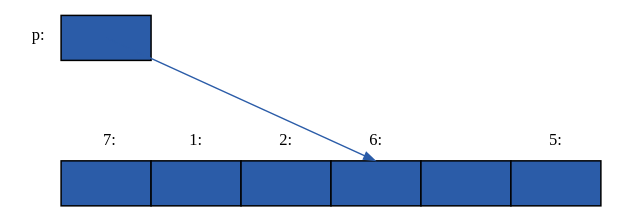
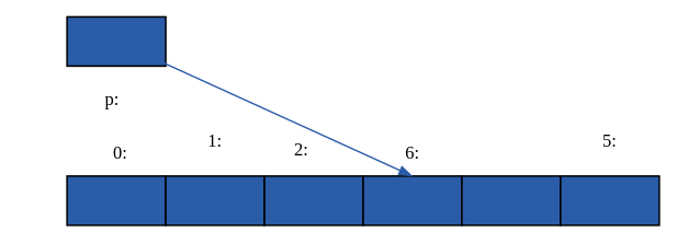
- <mxCell id="9" value="&lt;p&gt;&lt;font style=&quot;font-size: 22px;&quot; face=&quot;Fira Code&quot;&gt;p:&lt;/font&gt;&lt;/p&gt;" style="text;strokeColor=none;align=center;fillColor=none;html=1;verticalAlign=middle;whiteSpace=wrap;rounded=0;fontFamily=Shantell Sans;fontSource=https://fonts.googleapis.com/css?family=Shantell+Sans;fontSize=18;fontColor=light-dark(#000000, #b8b8ba);" vertex="1" parent="1"><mxGeometry x="20.998" y="30.997" width="60" height="30" as="geometry" /></mxCell>
+ <mxCell id="9" value="&lt;p&gt;&lt;font style=&quot;font-size: 22px;&quot; face=&quot;Fira Code&quot;&gt;p:&lt;/font&gt;&lt;/p&gt;" style="text;strokeColor=none;align=center;fillColor=none;html=1;verticalAlign=middle;whiteSpace=wrap;rounded=0;fontFamily=Shantell Sans;fontSource=https://fonts.googleapis.com/css?family=Shantell+Sans;fontSize=18;fontColor=light-dark(#000000, #b8b8ba);" vertex="1" parent="1"><mxGeometry x="105.998" y="105.997" width="60" height="30" as="geometry" /></mxCell>
- <mxCell id="10" value="&lt;p&gt;&lt;font style=&quot;font-size: 22px;&quot; face=&quot;Fira Code&quot;&gt;7:&lt;/font&gt;&lt;/p&gt;" style="text;strokeColor=none;align=center;fillColor=none;html=1;verticalAlign=middle;whiteSpace=wrap;rounded=0;fontFamily=Shantell Sans;fontSource=https://fonts.googleapis.com/css?family=Shantell+Sans;fontSize=18;fontColor=light-dark(#000000, #b8b8ba);" vertex="1" parent="1"><mxGeometry x="115.998" y="171.997" width="60" height="30" as="geometry" /></mxCell>
+ <mxCell id="10" value="&lt;p&gt;&lt;font style=&quot;font-size: 22px;&quot; face=&quot;Fira Code&quot;&gt;0:&lt;/font&gt;&lt;/p&gt;" style="text;strokeColor=none;align=center;fillColor=none;html=1;verticalAlign=middle;whiteSpace=wrap;rounded=0;fontFamily=Shantell Sans;fontSource=https://fonts.googleapis.com/css?family=Shantell+Sans;fontSize=18;fontColor=light-dark(#000000, #b8b8ba);" vertex="1" parent="1"><mxGeometry x="115.998" y="171.997" width="60" height="30" as="geometry" /></mxCell>
- <mxCell id="11" value="&lt;p&gt;&lt;font face=&quot;Fira Code&quot;&gt;&lt;span style=&quot;font-size: 22px;&quot;&gt;1:&lt;/span&gt;&lt;/font&gt;&lt;/p&gt;" style="text;strokeColor=none;align=center;fillColor=none;html=1;verticalAlign=middle;whiteSpace=wrap;rounded=0;fontFamily=Shantell Sans;fontSource=https://fonts.googleapis.com/css?family=Shantell+Sans;fontSize=18;fontColor=light-dark(#000000, #b8b8ba);" vertex="1" parent="1"><mxGeometry x="230.998" y="171.997" width="60" height="30" as="geometry" /></mxCell>
+ <mxCell id="11" value="&lt;p&gt;&lt;font face=&quot;Fira Code&quot;&gt;&lt;span style=&quot;font-size: 22px;&quot;&gt;1:&lt;/span&gt;&lt;/font&gt;&lt;/p&gt;" style="text;strokeColor=none;align=center;fillColor=none;html=1;verticalAlign=middle;whiteSpace=wrap;rounded=0;fontFamily=Shantell Sans;fontSource=https://fonts.googleapis.com/css?family=Shantell+Sans;fontSize=18;fontColor=light-dark(#000000, #b8b8ba);" vertex="1" parent="1"><mxGeometry x="230.998" y="156.997" width="60" height="30" as="geometry" /></mxCell>
- <mxCell id="12" value="&lt;p&gt;&lt;font face=&quot;Fira Code&quot;&gt;&lt;span style=&quot;font-size: 22px;&quot;&gt;2:&lt;/span&gt;&lt;/font&gt;&lt;/p&gt;" style="text;strokeColor=none;align=center;fillColor=none;html=1;verticalAlign=middle;whiteSpace=wrap;rounded=0;fontFamily=Shantell Sans;fontSource=https://fonts.googleapis.com/css?family=Shantell+Sans;fontSize=18;fontColor=light-dark(#000000, #b8b8ba);" vertex="1" parent="1"><mxGeometry x="350.998" y="171.997" width="60" height="30" as="geometry" /></mxCell>
+ <mxCell id="12" value="&lt;p&gt;&lt;font face=&quot;Fira Code&quot;&gt;&lt;span style=&quot;font-size: 22px;&quot;&gt;2:&lt;/span&gt;&lt;/font&gt;&lt;/p&gt;" style="text;strokeColor=none;align=center;fillColor=none;html=1;verticalAlign=middle;whiteSpace=wrap;rounded=0;fontFamily=Shantell Sans;fontSource=https://fonts.googleapis.com/css?family=Shantell+Sans;fontSize=18;fontColor=light-dark(#000000, #b8b8ba);" vertex="1" parent="1"><mxGeometry x="335.998" y="166.997" width="60" height="30" as="geometry" /></mxCell>
- <mxCell id="14" value="&lt;p&gt;&lt;font face=&quot;Fira Code&quot;&gt;&lt;span style=&quot;font-size: 22px;&quot;&gt;5:&lt;/span&gt;&lt;/font&gt;&lt;/p&gt;" style="text;strokeColor=none;align=center;fillColor=none;html=1;verticalAlign=middle;whiteSpace=wrap;rounded=0;fontFamily=Shantell Sans;fontSource=https://fonts.googleapis.com/css?family=Shantell+Sans;fontSize=18;fontColor=light-dark(#000000, #b8b8ba);" vertex="1" parent="1"><mxGeometry x="710.998" y="171.997" width="60" height="30" as="geometry" /></mxCell>
+ <mxCell id="14" value="&lt;p&gt;&lt;font face=&quot;Fira Code&quot;&gt;&lt;span style=&quot;font-size: 22px;&quot;&gt;5:&lt;/span&gt;&lt;/font&gt;&lt;/p&gt;" style="text;strokeColor=none;align=center;fillColor=none;html=1;verticalAlign=middle;whiteSpace=wrap;rounded=0;fontFamily=Shantell Sans;fontSource=https://fonts.googleapis.com/css?family=Shantell+Sans;fontSize=18;fontColor=light-dark(#000000, #b8b8ba);" vertex="1" parent="1"><mxGeometry x="710.998" y="156.997" width="60" height="30" as="geometry" /></mxCell>
